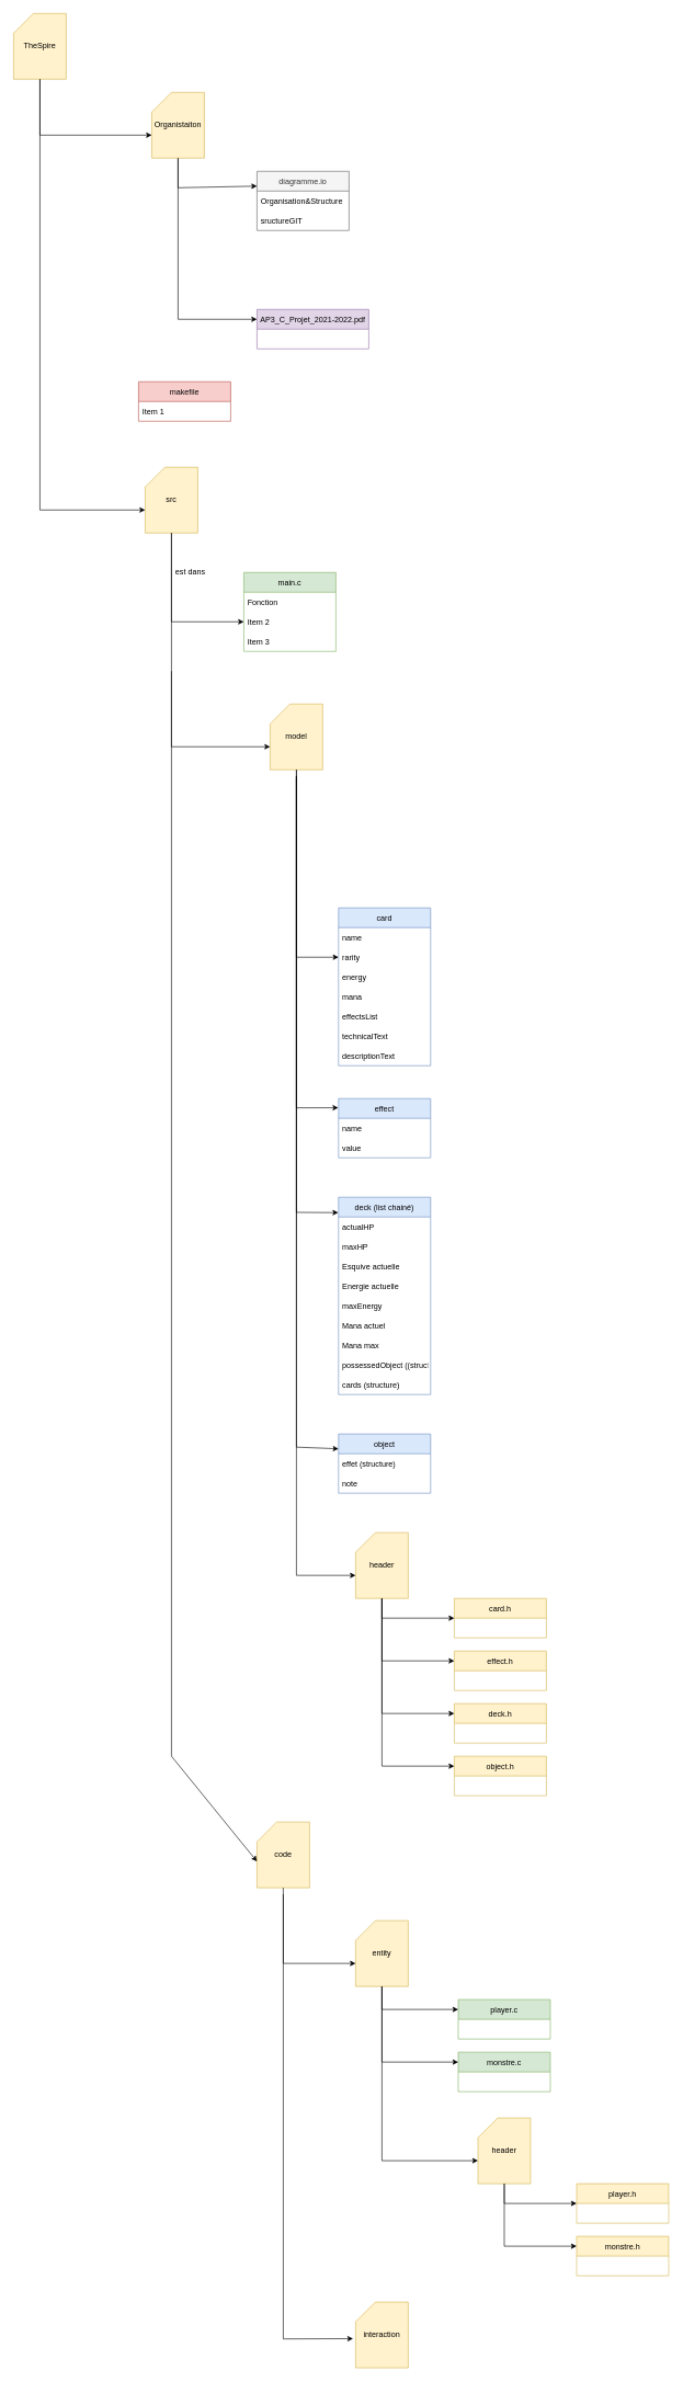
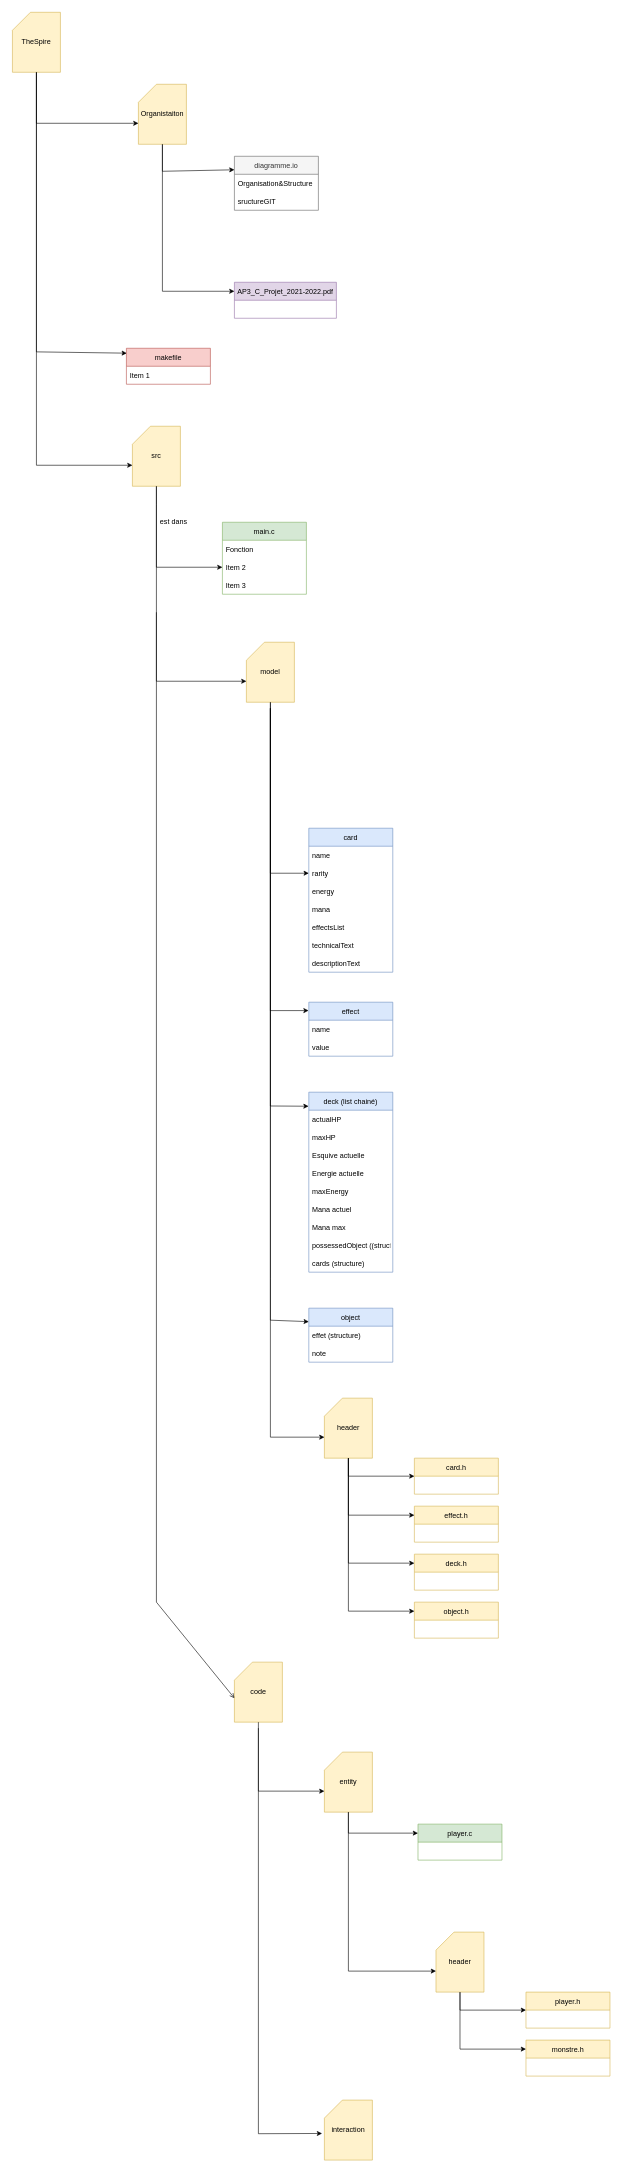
+ <mxCell id="61" value="" style="endArrow=classic;html=1;rounded=0;entryX=0.005;entryY=0.136;entryDx=0;entryDy=0;entryPerimeter=0;exitX=0.5;exitY=1;exitDx=0;exitDy=0;exitPerimeter=0;" parent="1" source="41" target="62" edge="1"><mxGeometry width="50" height="50" relative="1" as="geometry"><mxPoint x="90" y="300" as="sourcePoint" /><mxPoint x="910" y="790" as="targetPoint" /><Array as="points"><mxPoint x="60" y="586" /></Array></mxGeometry></mxCell>
- <mxCell id="40" value="" style="endArrow=classic;html=1;rounded=0;exitX=0.5;exitY=1;exitDx=0;exitDy=0;exitPerimeter=0;entryX=0;entryY=0.6;entryDx=0;entryDy=0;entryPerimeter=0;" parent="1" source="2" target="38" edge="1"><mxGeometry width="50" height="50" relative="1" as="geometry"><mxPoint x="260" y="1020" as="sourcePoint" /><mxPoint x="260" y="2330" as="targetPoint" /><Array as="points"><mxPoint x="260" y="2670" /></Array></mxGeometry></mxCell>
+ <mxCell id="40" value="" style="endArrow=open;html=1;rounded=0;exitX=0.5;exitY=1;exitDx=0;exitDy=0;exitPerimeter=0;entryX=0;entryY=0.6;entryDx=0;entryDy=0;entryPerimeter=0;" parent="1" source="2" target="38" edge="1"><mxGeometry width="50" height="50" relative="1" as="geometry"><mxPoint x="260" y="1020" as="sourcePoint" /><mxPoint x="260" y="2330" as="targetPoint" /><Array as="points"><mxPoint x="260" y="2670" /></Array></mxGeometry></mxCell>
- <mxCell id="69" value="" style="endArrow=classic;html=1;rounded=0;exitX=0.5;exitY=1;exitDx=0;exitDy=0;exitPerimeter=0;entryX=0;entryY=0.25;entryDx=0;entryDy=0;" parent="1" source="65" target="67" edge="1"><mxGeometry width="50" height="50" relative="1" as="geometry"><mxPoint x="590" y="3030" as="sourcePoint" /><mxPoint x="706" y="3065" as="targetPoint" /><Array as="points"><mxPoint x="580" y="3135" /></Array></mxGeometry></mxCell>
- <mxCell id="67" value="monstre.c" style="swimlane;fontStyle=0;childLayout=stackLayout;horizontal=1;startSize=30;horizontalStack=0;resizeParent=1;resizeParentMax=0;resizeLast=0;collapsible=1;marginBottom=0;fillColor=#d5e8d4;strokeColor=#82b366;" parent="1" vertex="1"><mxGeometry x="696" y="3120" width="140" height="60" as="geometry" /></mxCell>
